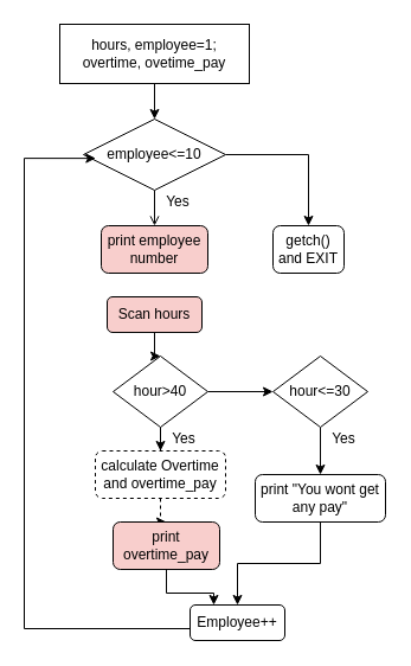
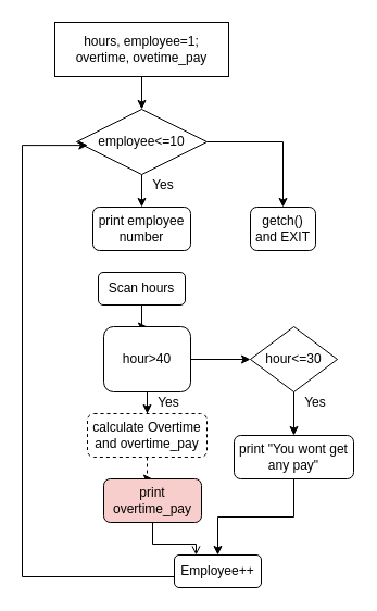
- <mxCell id="4" style="edgeStyle=orthogonalEdgeStyle;rounded=0;orthogonalLoop=1;jettySize=auto;html=1;endArrow=open;" edge="1" parent="1" source="6" target="7"><mxGeometry relative="1" as="geometry" /></mxCell>
+ <mxCell id="4" style="edgeStyle=orthogonalEdgeStyle;rounded=0;orthogonalLoop=1;jettySize=auto;html=1;" edge="1" parent="1" source="6" target="7"><mxGeometry relative="1" as="geometry" /></mxCell>
- <mxCell id="7" value="print employee number" style="rounded=1;whiteSpace=wrap;html=1;fillColor=#f8cecc;" vertex="1" parent="1"><mxGeometry x="85" y="190" width="90" height="40" as="geometry" /></mxCell>
+ <mxCell id="7" value="print employee number" style="rounded=1;whiteSpace=wrap;html=1;" vertex="1" parent="1"><mxGeometry x="85" y="190" width="90" height="40" as="geometry" /></mxCell>
- <mxCell id="9" value="Scan hours" style="rounded=1;whiteSpace=wrap;html=1;fillColor=#f8cecc;" vertex="1" parent="1"><mxGeometry x="90" y="250" width="80" height="30" as="geometry" /></mxCell>
+ <mxCell id="9" value="Scan hours" style="rounded=1;whiteSpace=wrap;html=1;" vertex="1" parent="1"><mxGeometry x="90" y="250" width="80" height="30" as="geometry" /></mxCell>
- <mxCell id="13" value="hour&amp;gt;40" style="rhombus;whiteSpace=wrap;html=1;" vertex="1" parent="1"><mxGeometry x="95" y="300" width="80" height="60" as="geometry" /></mxCell>
+ <mxCell id="13" value="hour&amp;gt;40" style="whiteSpace=wrap;html=1;rounded=1;" vertex="1" parent="1"><mxGeometry x="95" y="300" width="80" height="60" as="geometry" /></mxCell>
- <mxCell id="20" style="edgeStyle=orthogonalEdgeStyle;rounded=0;orthogonalLoop=1;jettySize=auto;html=1;entryX=0.25;entryY=0;entryDx=0;entryDy=0;" edge="1" parent="1" source="21" target="25"><mxGeometry relative="1" as="geometry" /></mxCell>
+ <mxCell id="20" style="edgeStyle=orthogonalEdgeStyle;rounded=0;orthogonalLoop=1;jettySize=auto;html=1;entryX=0.25;entryY=0;entryDx=0;entryDy=0;endArrow=open;" edge="1" parent="1" source="21" target="25"><mxGeometry relative="1" as="geometry" /></mxCell>
